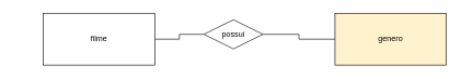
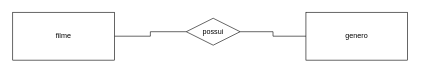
- <mxCell id="3" value="&lt;font style=&quot;vertical-align: inherit&quot;&gt;&lt;font style=&quot;vertical-align: inherit&quot;&gt;filme&lt;/font&gt;&lt;/font&gt;" style="whiteSpace=wrap;html=1;align=center;" vertex="1" parent="1"><mxGeometry x="65" y="20" width="170" height="80" as="geometry" /></mxCell>
+ <mxCell id="3" value="&lt;font style=&quot;vertical-align: inherit&quot;&gt;&lt;font style=&quot;vertical-align: inherit&quot;&gt;filme&lt;/font&gt;&lt;/font&gt;" style="whiteSpace=wrap;html=1;align=center;" vertex="1" parent="1"><mxGeometry x="20" y="20" width="170" height="80" as="geometry" /></mxCell>
- <mxCell id="6" value="&lt;font style=&quot;vertical-align: inherit&quot;&gt;&lt;font style=&quot;vertical-align: inherit&quot;&gt;genero&lt;br&gt;&lt;/font&gt;&lt;/font&gt;" style="whiteSpace=wrap;html=1;align=center;fillColor=#fff2cc;" vertex="1" parent="1"><mxGeometry x="510" y="20" width="170" height="80" as="geometry" /></mxCell>
+ <mxCell id="6" value="&lt;font style=&quot;vertical-align: inherit&quot;&gt;&lt;font style=&quot;vertical-align: inherit&quot;&gt;genero&lt;br&gt;&lt;/font&gt;&lt;/font&gt;" style="whiteSpace=wrap;html=1;align=center;" vertex="1" parent="1"><mxGeometry x="510" y="20" width="170" height="80" as="geometry" /></mxCell>
